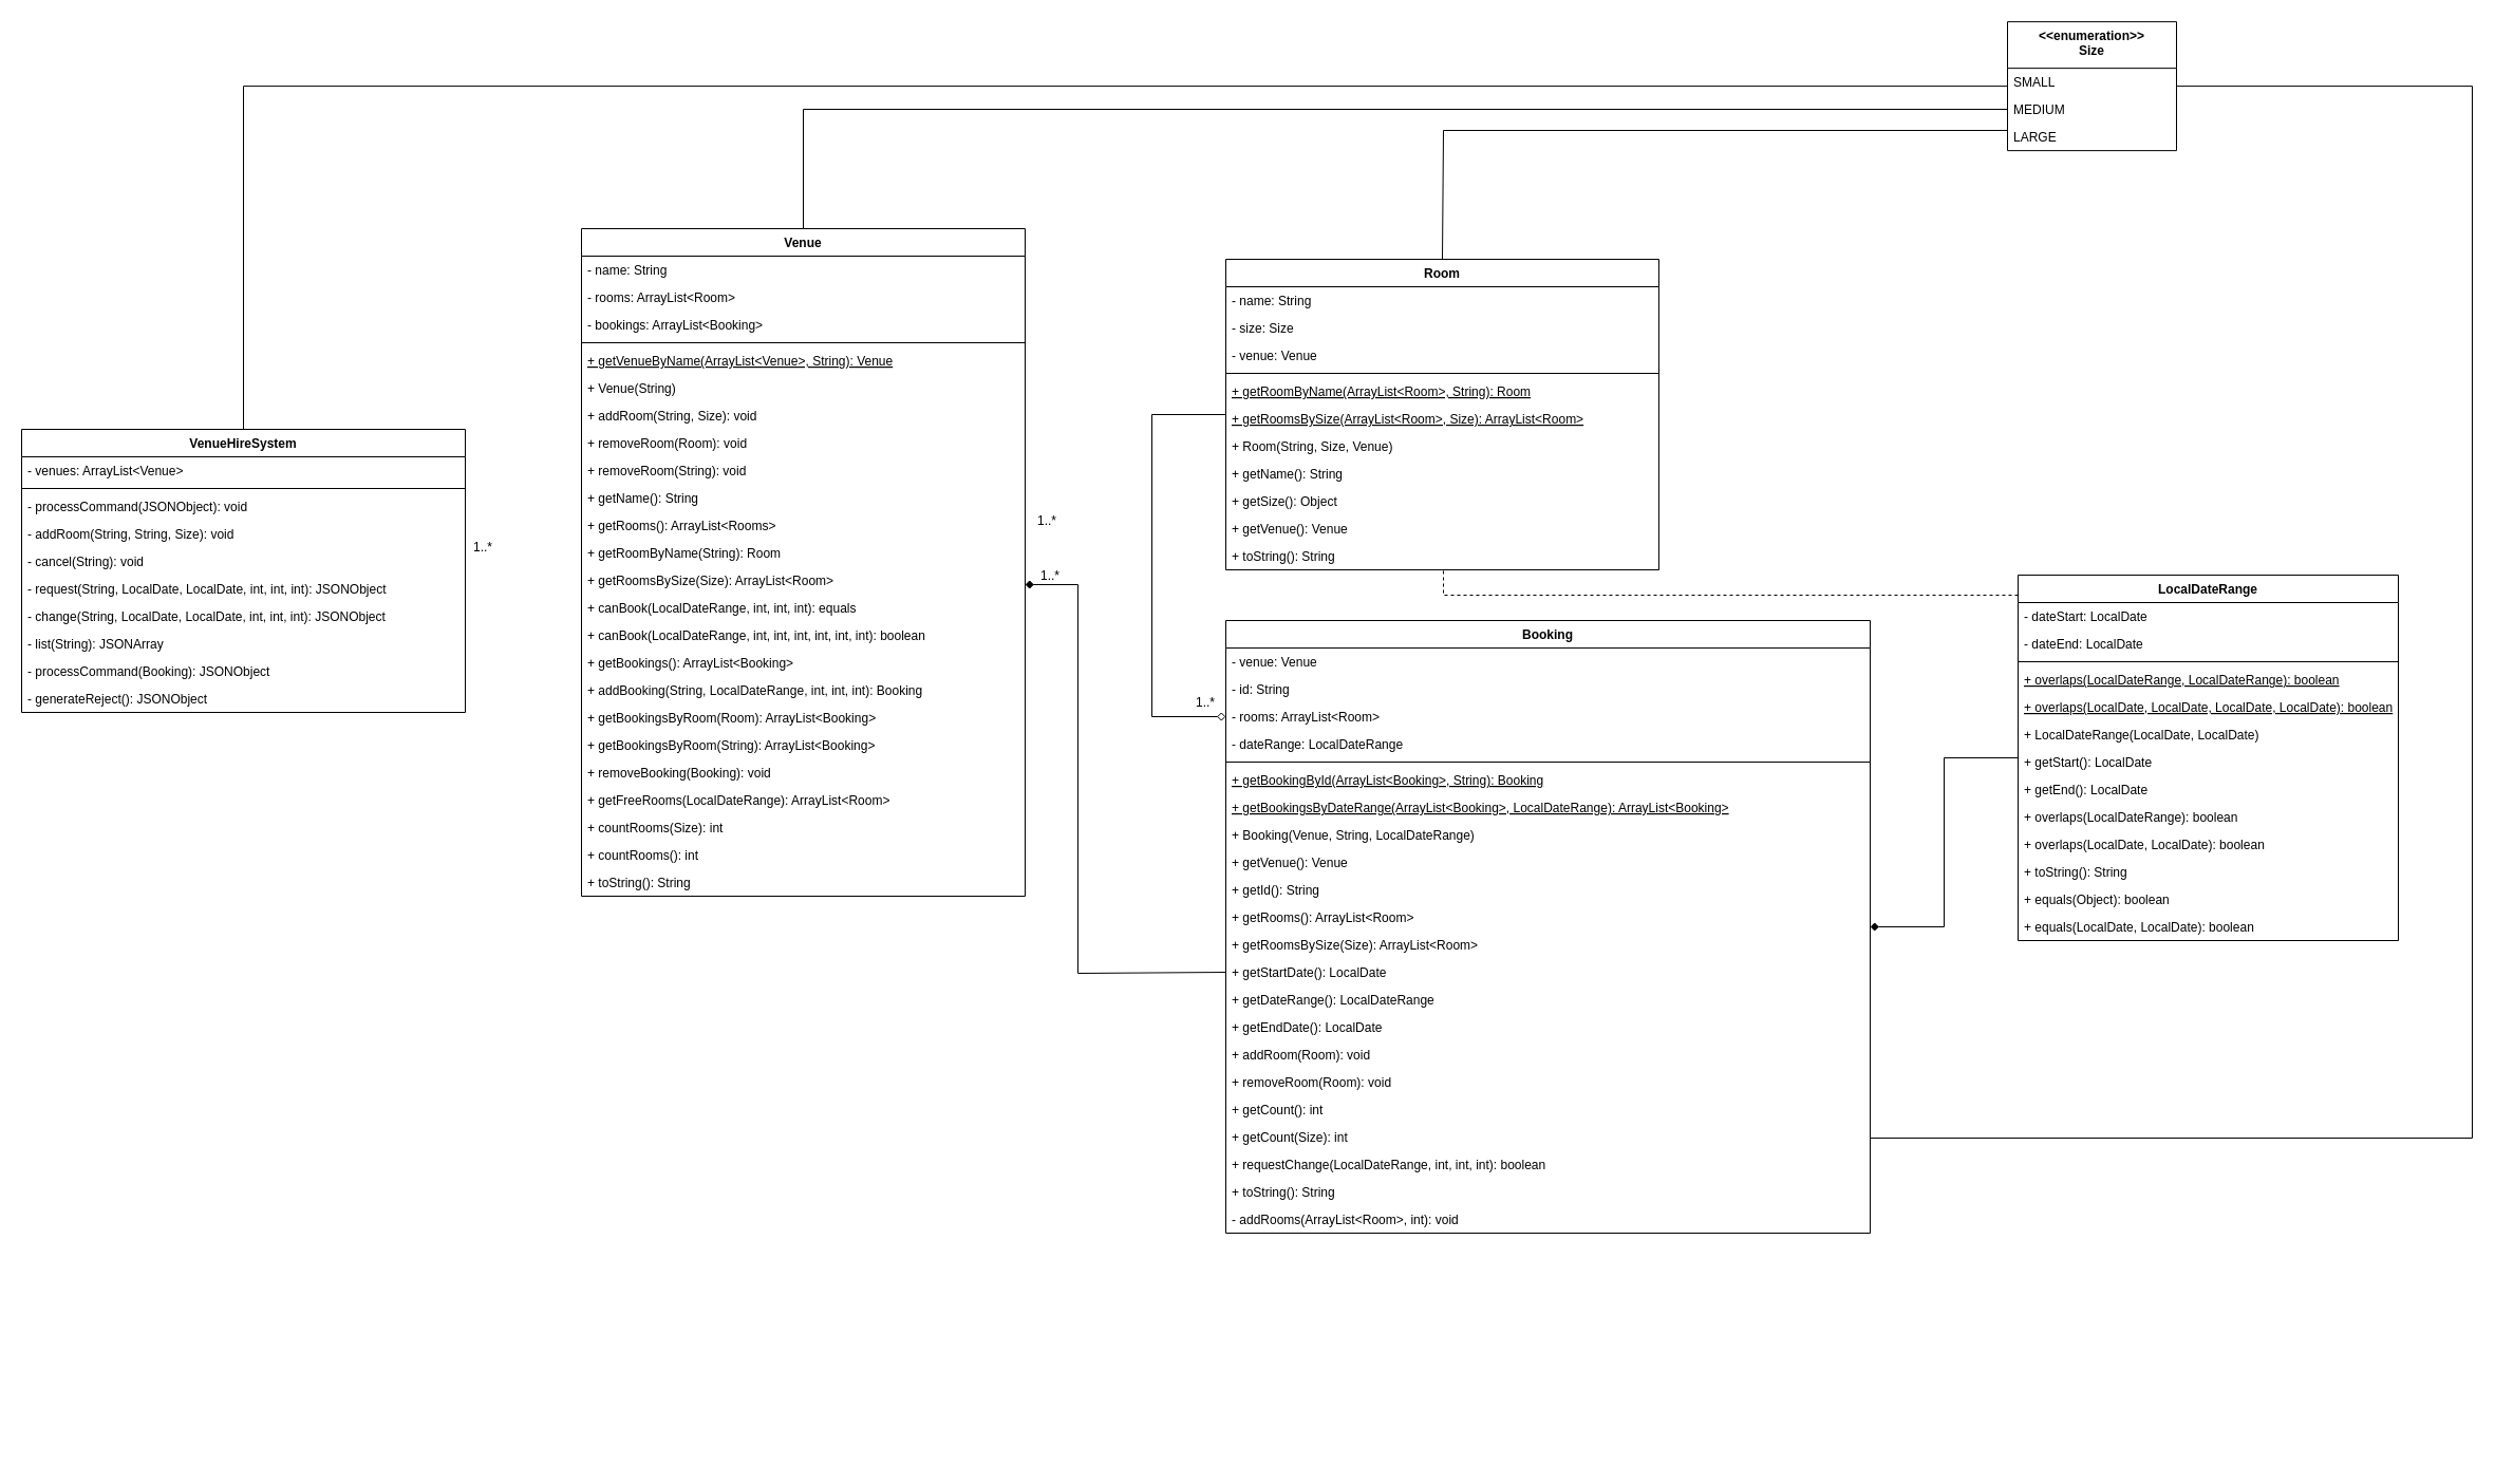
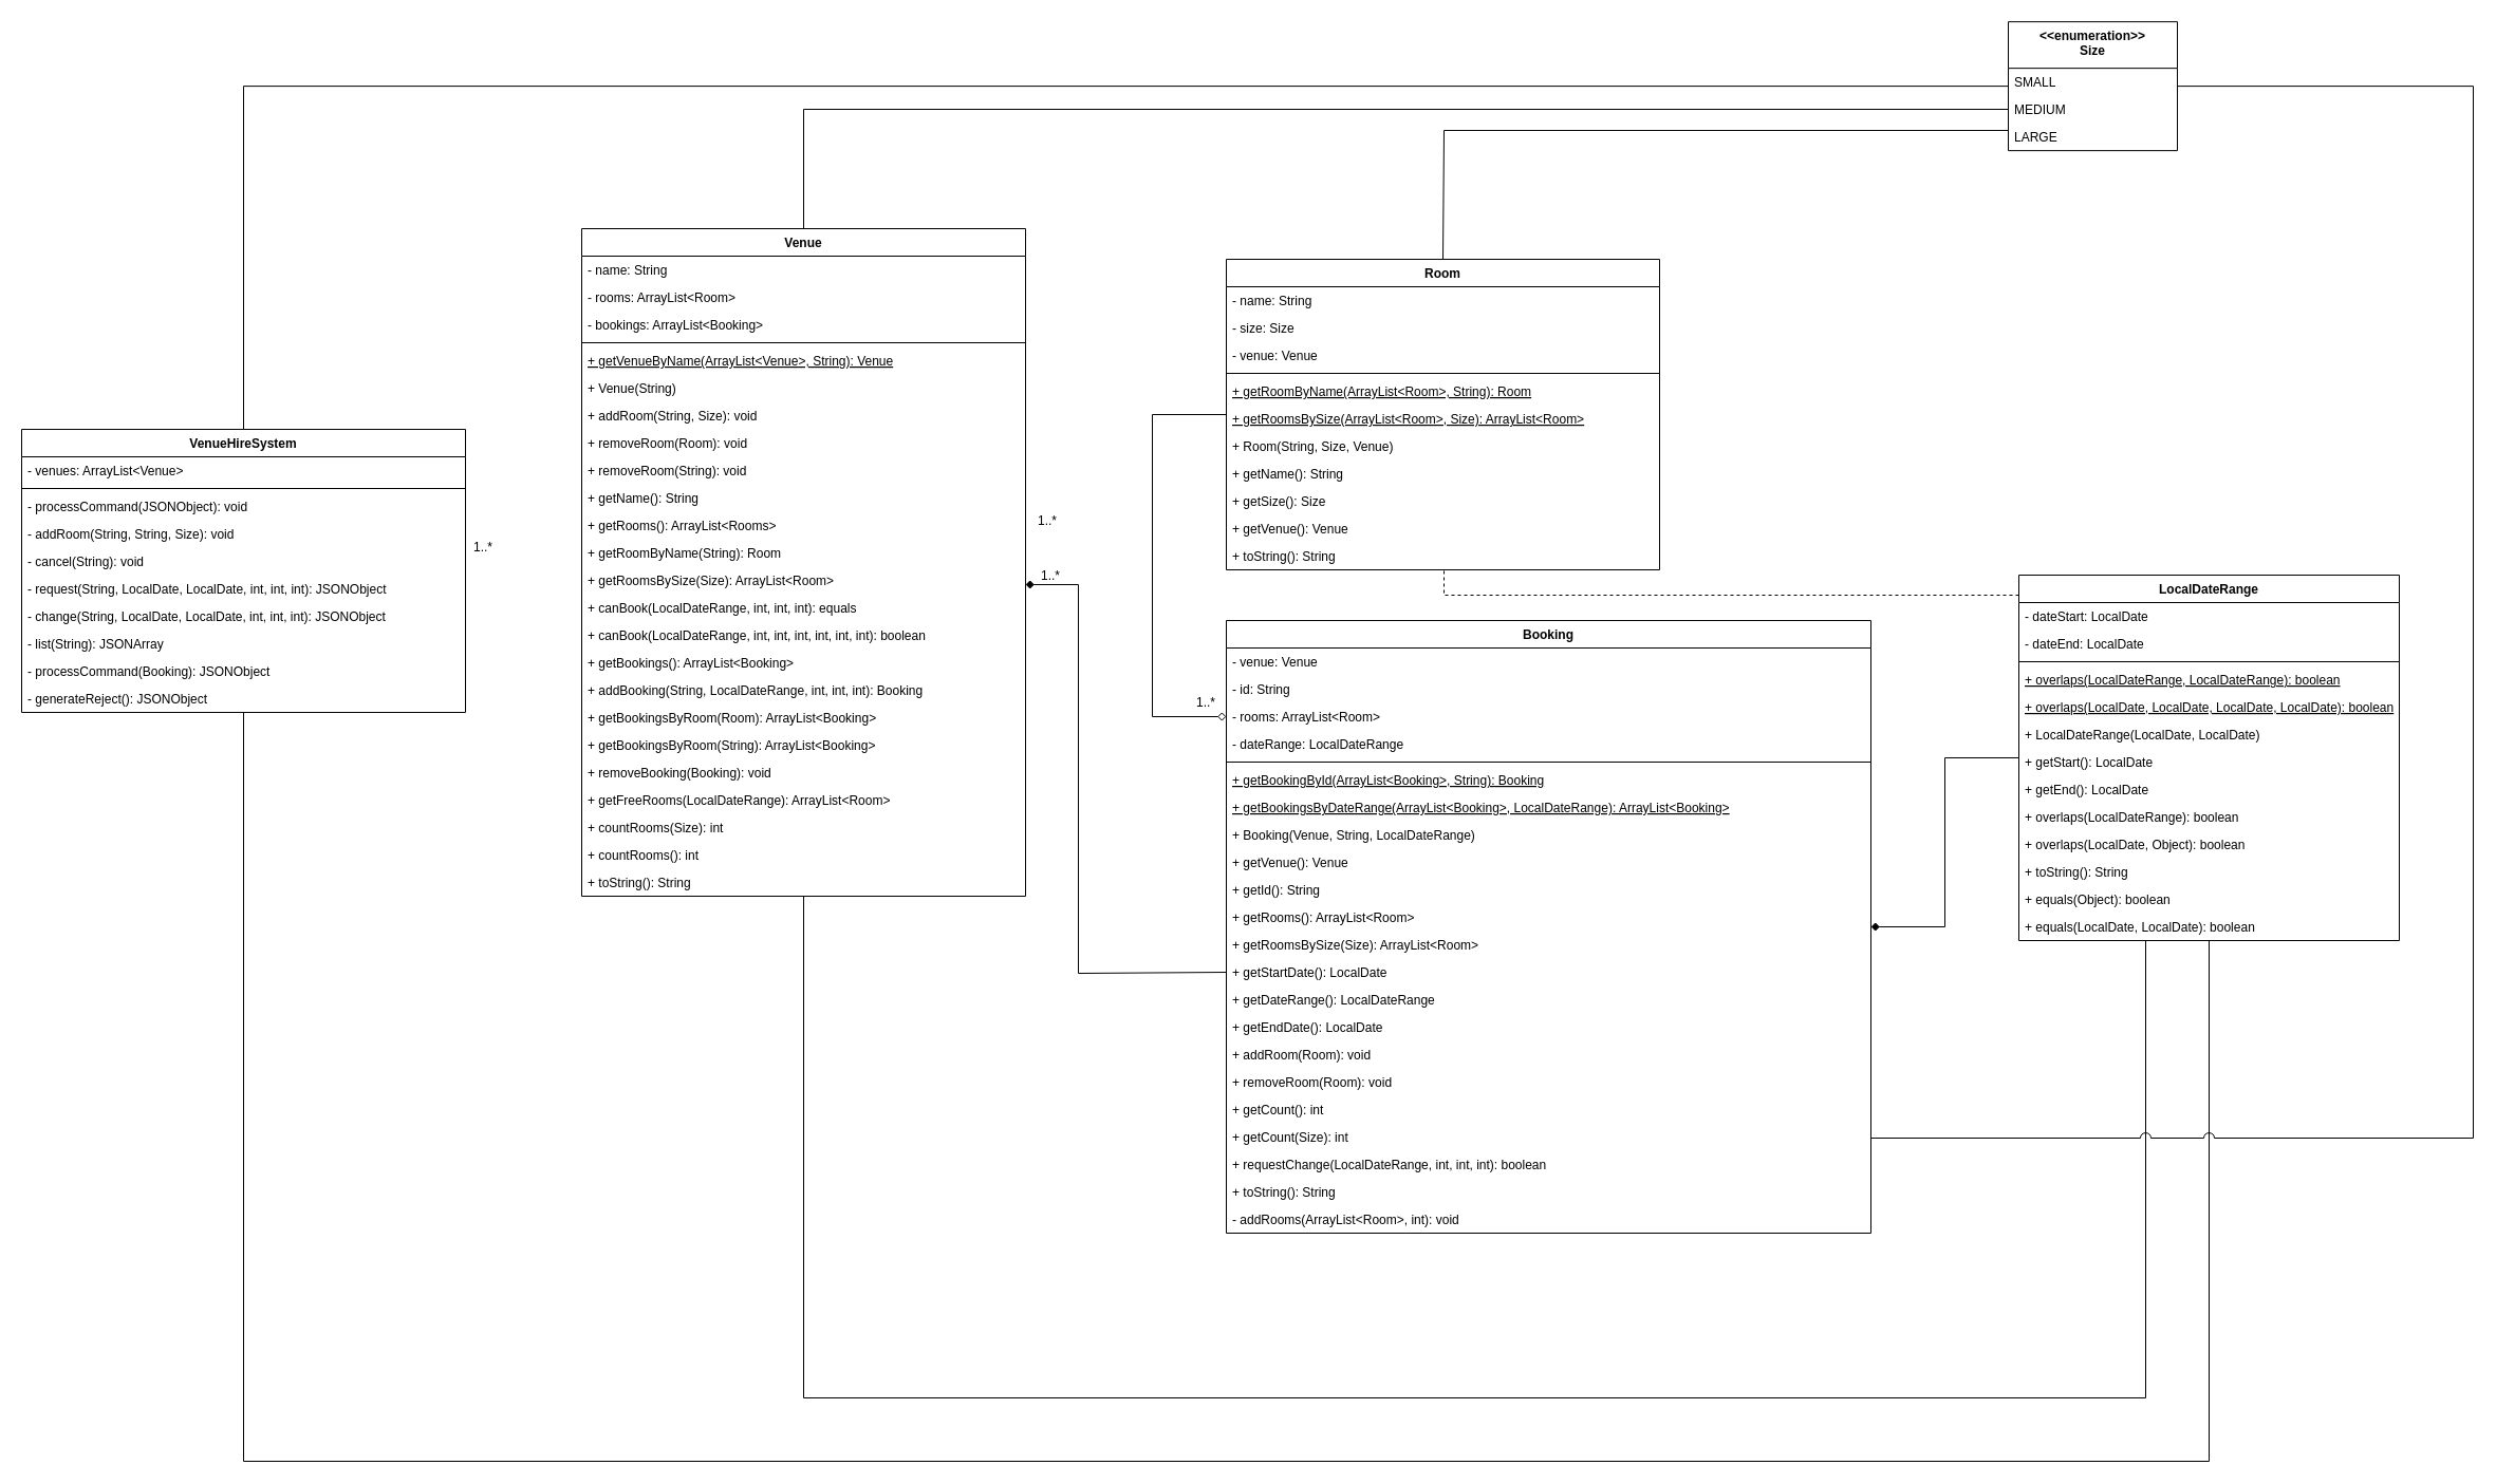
- <mxCell id="53" value="+ getSize(): Object" style="text;strokeColor=none;fillColor=none;align=left;verticalAlign=top;spacingLeft=4;spacingRight=4;overflow=hidden;rotatable=0;points=[[0,0.5],[1,0.5]];portConstraint=eastwest;" parent="44" vertex="1"><mxGeometry y="216" width="410" height="26" as="geometry" /></mxCell>
+ <mxCell id="53" value="+ getSize(): Size" style="text;strokeColor=none;fillColor=none;align=left;verticalAlign=top;spacingLeft=4;spacingRight=4;overflow=hidden;rotatable=0;points=[[0,0.5],[1,0.5]];portConstraint=eastwest;" parent="44" vertex="1"><mxGeometry y="216" width="410" height="26" as="geometry" /></mxCell>
- <mxCell id="39" value="+ overlaps(LocalDate, LocalDate): boolean" style="text;strokeColor=none;fillColor=none;align=left;verticalAlign=top;spacingLeft=4;spacingRight=4;overflow=hidden;rotatable=0;points=[[0,0.5],[1,0.5]];portConstraint=eastwest;" parent="29" vertex="1"><mxGeometry y="242" width="360" height="26" as="geometry" /></mxCell>
+ <mxCell id="39" value="+ overlaps(LocalDate, Object): boolean" style="text;strokeColor=none;fillColor=none;align=left;verticalAlign=top;spacingLeft=4;spacingRight=4;overflow=hidden;rotatable=0;points=[[0,0.5],[1,0.5]];portConstraint=eastwest;" parent="29" vertex="1"><mxGeometry y="242" width="360" height="26" as="geometry" /></mxCell>
+ <mxCell id="27" style="edgeStyle=orthogonalEdgeStyle;rounded=0;orthogonalLoop=1;jettySize=auto;html=1;startArrow=none;startFill=0;endArrow=none;endFill=0;" edge="1" parent="1" source="29" target="65"><mxGeometry relative="1" as="geometry"><Array as="points"><mxPoint x="2030" y="1323" /><mxPoint x="760" y="1323" /></Array></mxGeometry></mxCell>
+ <mxCell id="26" style="edgeStyle=orthogonalEdgeStyle;rounded=0;orthogonalLoop=1;jettySize=auto;html=1;startArrow=none;startFill=0;endArrow=none;endFill=0;" edge="1" parent="1" source="29" target="90"><mxGeometry relative="1" as="geometry"><Array as="points"><mxPoint x="2090" y="1383" /><mxPoint x="230" y="1383" /></Array></mxGeometry></mxCell>
